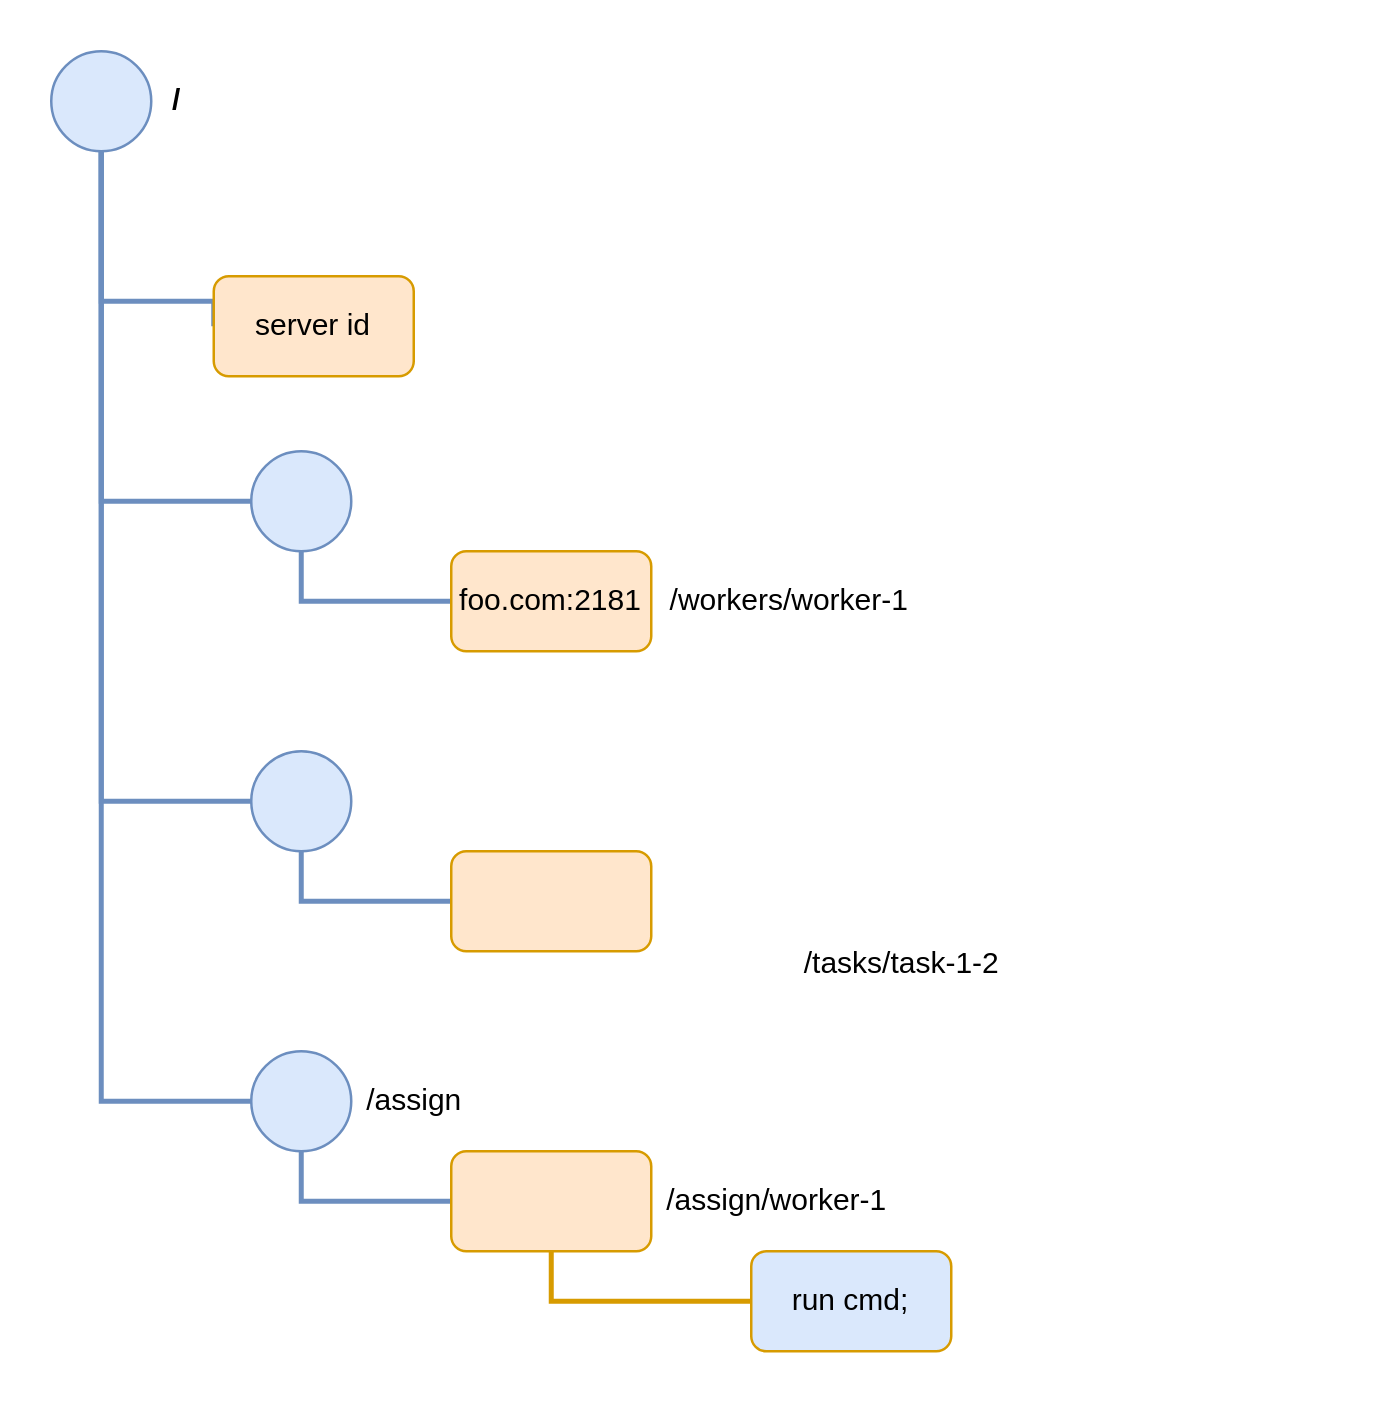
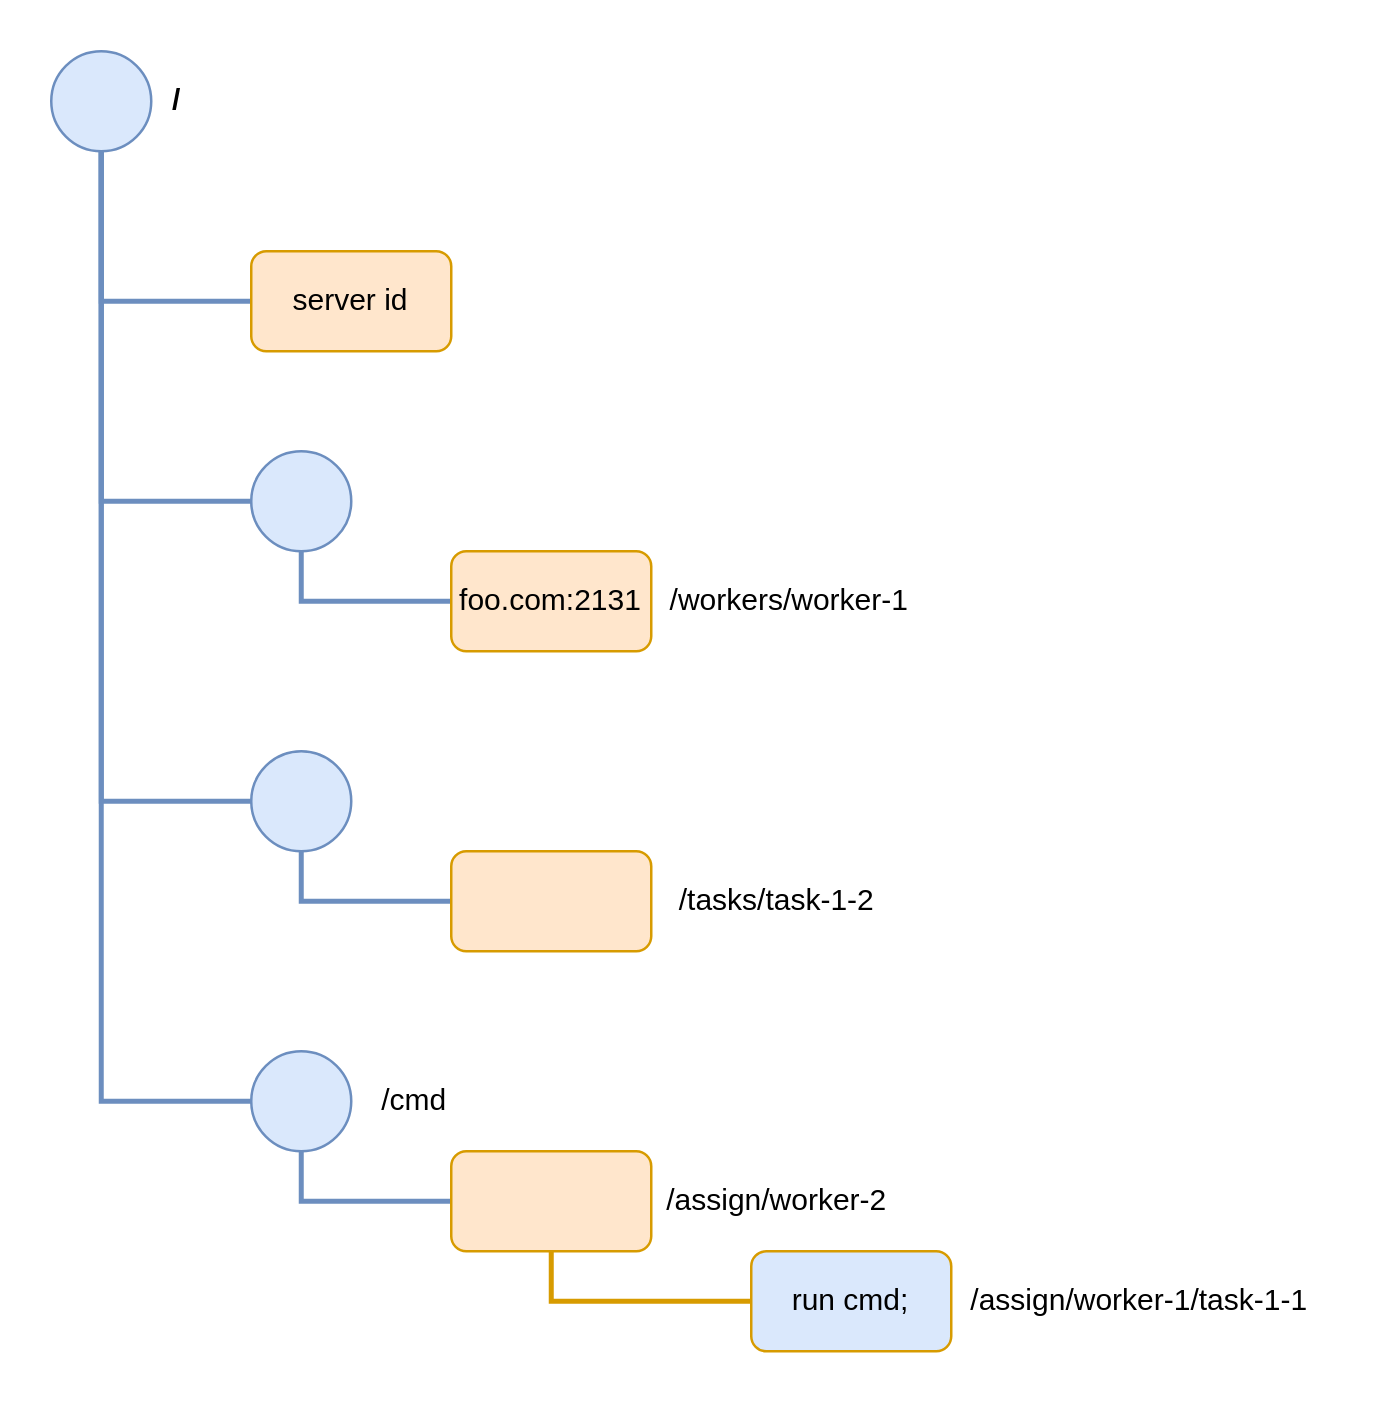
- <mxCell id="7" value="server id" style="rounded=1;whiteSpace=wrap;html=1;fillColor=#ffe6cc;strokeColor=#d79b00;" parent="1" vertex="1"><mxGeometry x="85" y="110" width="80" height="40" as="geometry" /></mxCell>
+ <mxCell id="7" value="server id" style="rounded=1;whiteSpace=wrap;html=1;fillColor=#ffe6cc;strokeColor=#d79b00;" parent="1" vertex="1"><mxGeometry x="100" y="100" width="80" height="40" as="geometry" /></mxCell>
- <mxCell id="10" value="foo.com:2181" style="rounded=1;whiteSpace=wrap;html=1;fillColor=#ffe6cc;strokeColor=#d79b00;" parent="1" vertex="1"><mxGeometry x="180" y="220" width="80" height="40" as="geometry" /></mxCell>
+ <mxCell id="10" value="foo.com:2131" style="rounded=1;whiteSpace=wrap;html=1;fillColor=#ffe6cc;strokeColor=#d79b00;" parent="1" vertex="1"><mxGeometry x="180" y="220" width="80" height="40" as="geometry" /></mxCell>
- <mxCell id="21" value="/tasks/task-1-2" style="text;html=1;align=center;verticalAlign=middle;resizable=0;points=[];autosize=1;" parent="1" vertex="1"><mxGeometry x="315" y="375" width="90" height="20" as="geometry" /></mxCell>
+ <mxCell id="21" value="/tasks/task-1-2" style="text;html=1;align=center;verticalAlign=middle;resizable=0;points=[];autosize=1;" parent="1" vertex="1"><mxGeometry x="265" y="350" width="90" height="20" as="geometry" /></mxCell>
- <mxCell id="22" value="/assign" style="text;html=1;align=center;verticalAlign=middle;resizable=0;points=[];autosize=1;" parent="1" vertex="1"><mxGeometry x="140" y="430" width="50" height="20" as="geometry" /></mxCell>
+ <mxCell id="22" value="/cmd" style="text;html=1;align=center;verticalAlign=middle;resizable=0;points=[];autosize=1;" parent="1" vertex="1"><mxGeometry x="140" y="430" width="50" height="20" as="geometry" /></mxCell>
- <mxCell id="23" value="/assign/worker-1" style="text;html=1;align=center;verticalAlign=middle;resizable=0;points=[];autosize=1;" parent="1" vertex="1"><mxGeometry x="260" y="470" width="100" height="20" as="geometry" /></mxCell>
+ <mxCell id="23" value="/assign/worker-2" style="text;html=1;align=center;verticalAlign=middle;resizable=0;points=[];autosize=1;" parent="1" vertex="1"><mxGeometry x="260" y="470" width="100" height="20" as="geometry" /></mxCell>
+ <mxCell id="24" value="/assign/worker-1/task-1-1" style="text;html=1;align=center;verticalAlign=middle;resizable=0;points=[];autosize=1;" parent="1" vertex="1"><mxGeometry x="380" y="510" width="150" height="20" as="geometry" /></mxCell>
